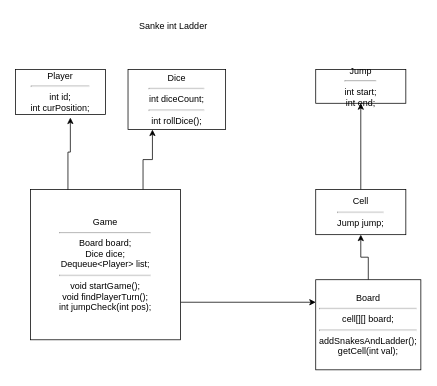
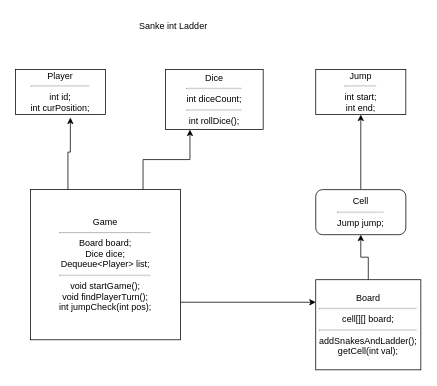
- <mxCell id="4" value="Jump&lt;hr&gt;int start;&lt;div&gt;int end;&lt;/div&gt;" style="rounded=0;whiteSpace=wrap;html=1;" vertex="1" parent="1"><mxGeometry x="420" y="92" width="120" height="45" as="geometry" /></mxCell>
+ <mxCell id="4" value="Jump&lt;hr&gt;int start;&lt;div&gt;int end;&lt;/div&gt;" style="rounded=0;whiteSpace=wrap;html=1;" vertex="1" parent="1"><mxGeometry x="420" y="92" width="120" height="60" as="geometry" /></mxCell>
- <mxCell id="3" value="Dice&lt;hr&gt;int diceCount;&lt;div&gt;&lt;hr&gt;int rollDice();&lt;/div&gt;" style="rounded=0;whiteSpace=wrap;html=1;" vertex="1" parent="1"><mxGeometry x="170" y="92" width="130" height="80" as="geometry" /></mxCell>
+ <mxCell id="3" value="Dice&lt;hr&gt;int diceCount;&lt;div&gt;&lt;hr&gt;int rollDice();&lt;/div&gt;" style="rounded=0;whiteSpace=wrap;html=1;" vertex="1" parent="1"><mxGeometry x="220" y="92" width="130" height="80" as="geometry" /></mxCell>
- <mxCell id="6" value="Cell&lt;hr&gt;Jump jump;" style="rounded=0;whiteSpace=wrap;html=1;" vertex="1" parent="1"><mxGeometry x="420" y="252" width="120" height="60" as="geometry" /></mxCell>
+ <mxCell id="6" value="Cell&lt;hr&gt;Jump jump;" style="whiteSpace=wrap;html=1;rounded=1;" vertex="1" parent="1"><mxGeometry x="420" y="252" width="120" height="60" as="geometry" /></mxCell>
